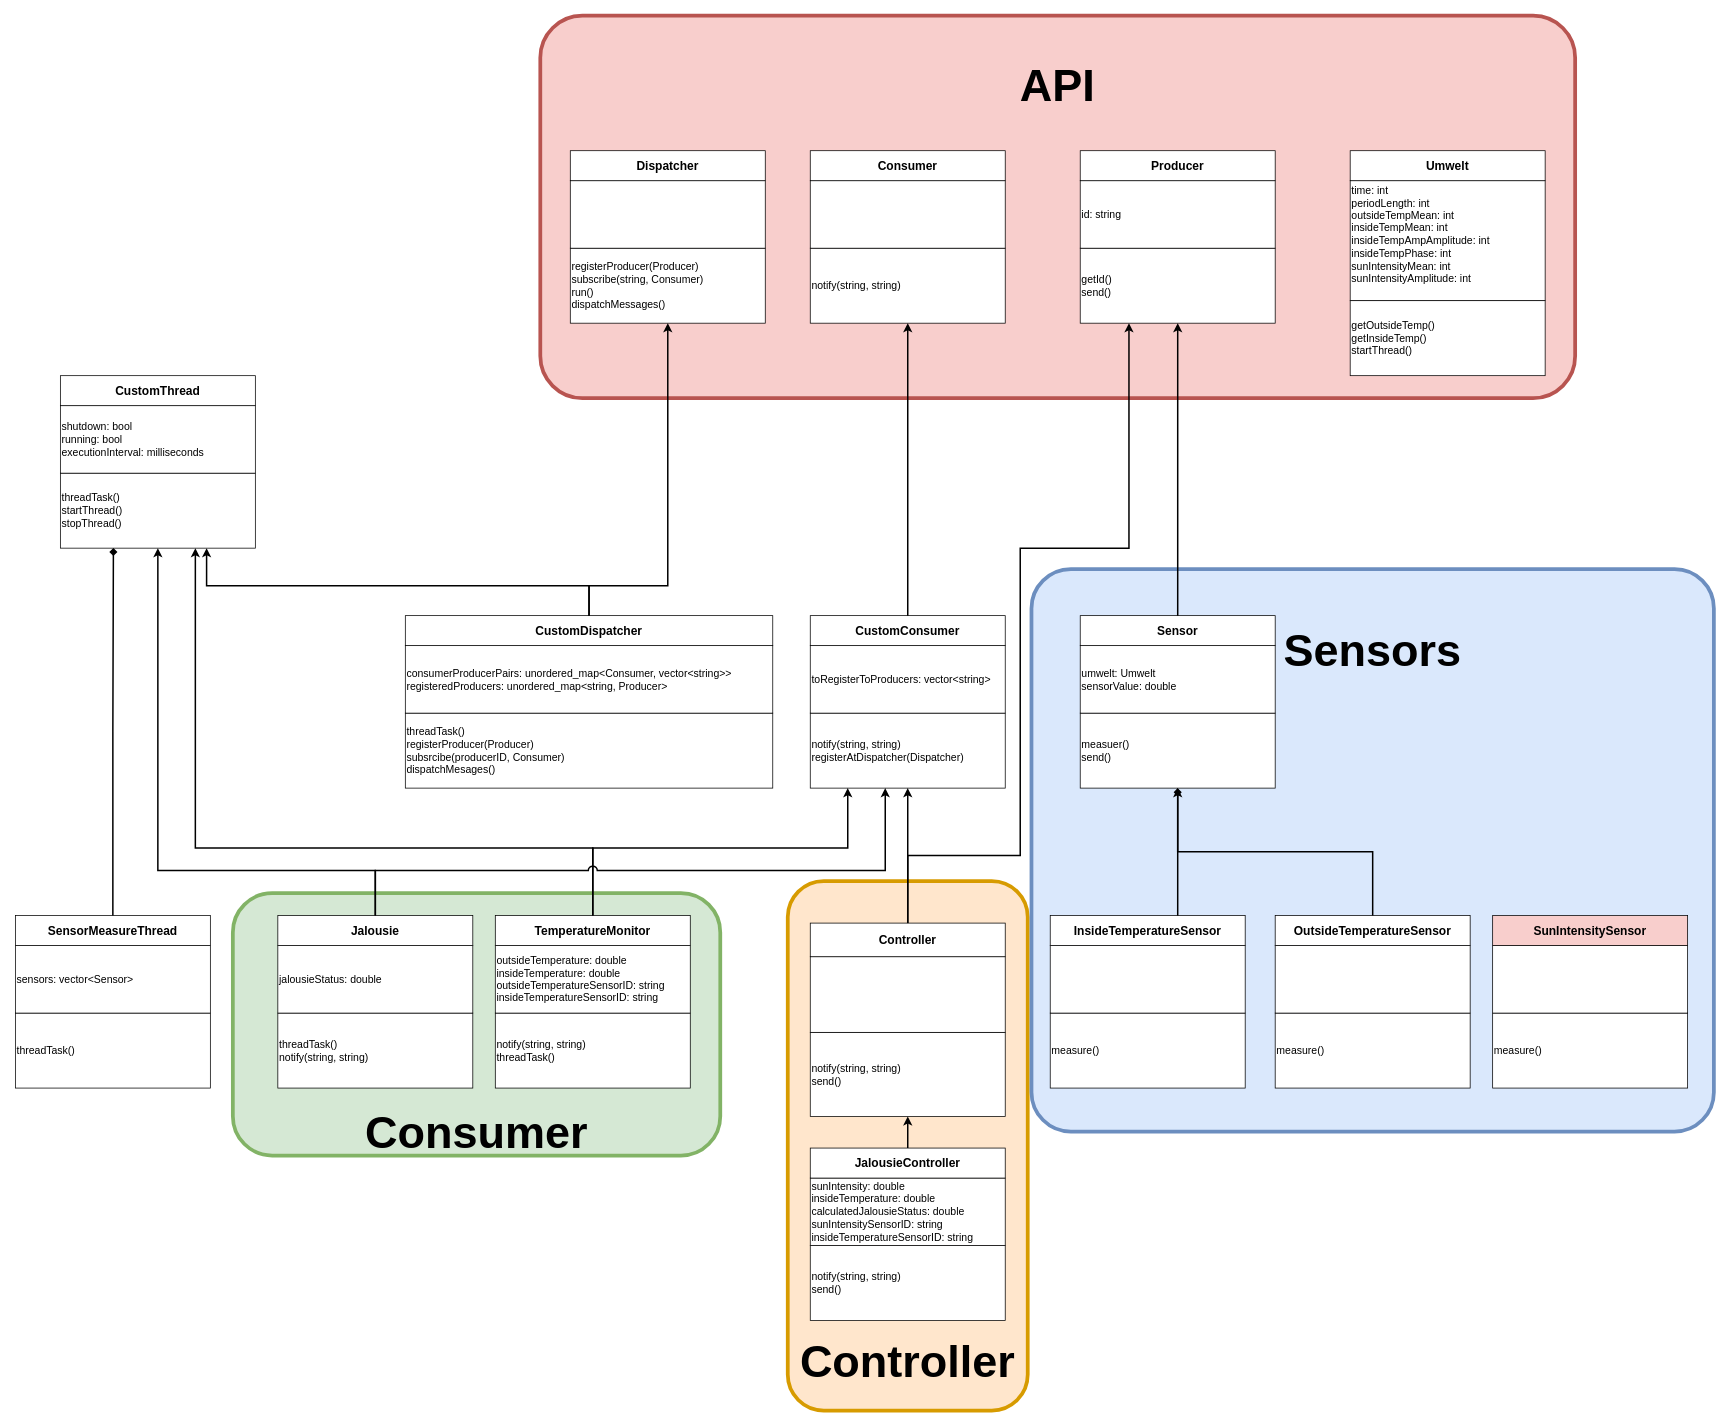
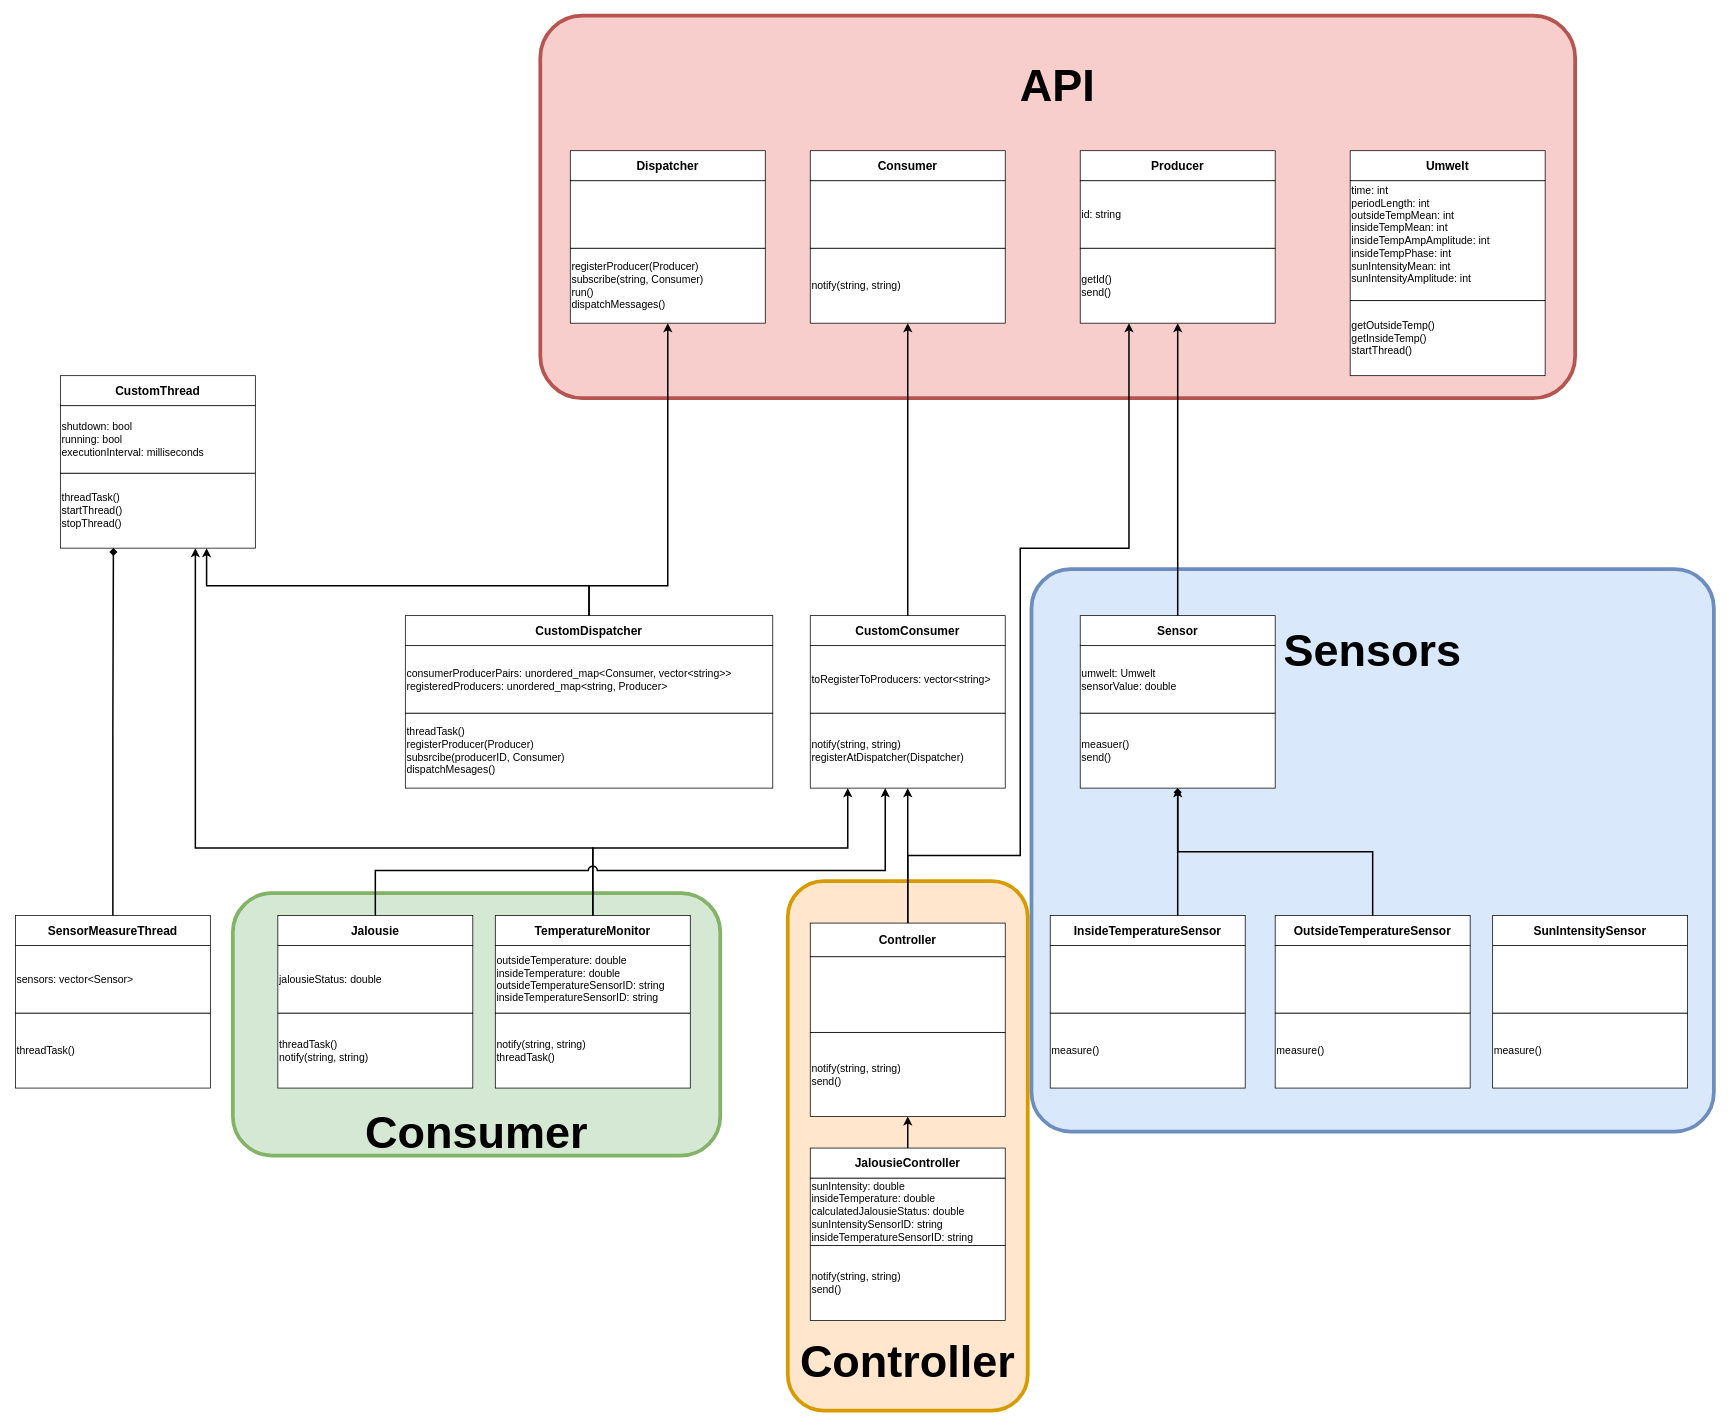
- <mxCell id="68" style="edgeStyle=orthogonalEdgeStyle;rounded=0;orthogonalLoop=1;jettySize=auto;html=1;exitX=0.5;exitY=0;exitDx=0;exitDy=0;entryX=0.5;entryY=1;entryDx=0;entryDy=0;strokeWidth=2;" parent="1" source="67" target="33" edge="1"><mxGeometry relative="1" as="geometry"><Array as="points"><mxPoint x="500" y="1160" /><mxPoint x="210" y="1160" /></Array></mxGeometry></mxCell>
- <mxCell id="48" value="&lt;font size=&quot;1&quot;&gt;&lt;b style=&quot;font-size: 16px;&quot;&gt;SunIntensitySensor&lt;/b&gt;&lt;/font&gt;" style="rounded=0;whiteSpace=wrap;html=1;fillColor=#f8cecc;" parent="45" vertex="1"><mxGeometry width="260" height="40" as="geometry" /></mxCell>
+ <mxCell id="48" value="&lt;font size=&quot;1&quot;&gt;&lt;b style=&quot;font-size: 16px;&quot;&gt;SunIntensitySensor&lt;/b&gt;&lt;/font&gt;" style="rounded=0;whiteSpace=wrap;html=1;" parent="45" vertex="1"><mxGeometry width="260" height="40" as="geometry" /></mxCell>
